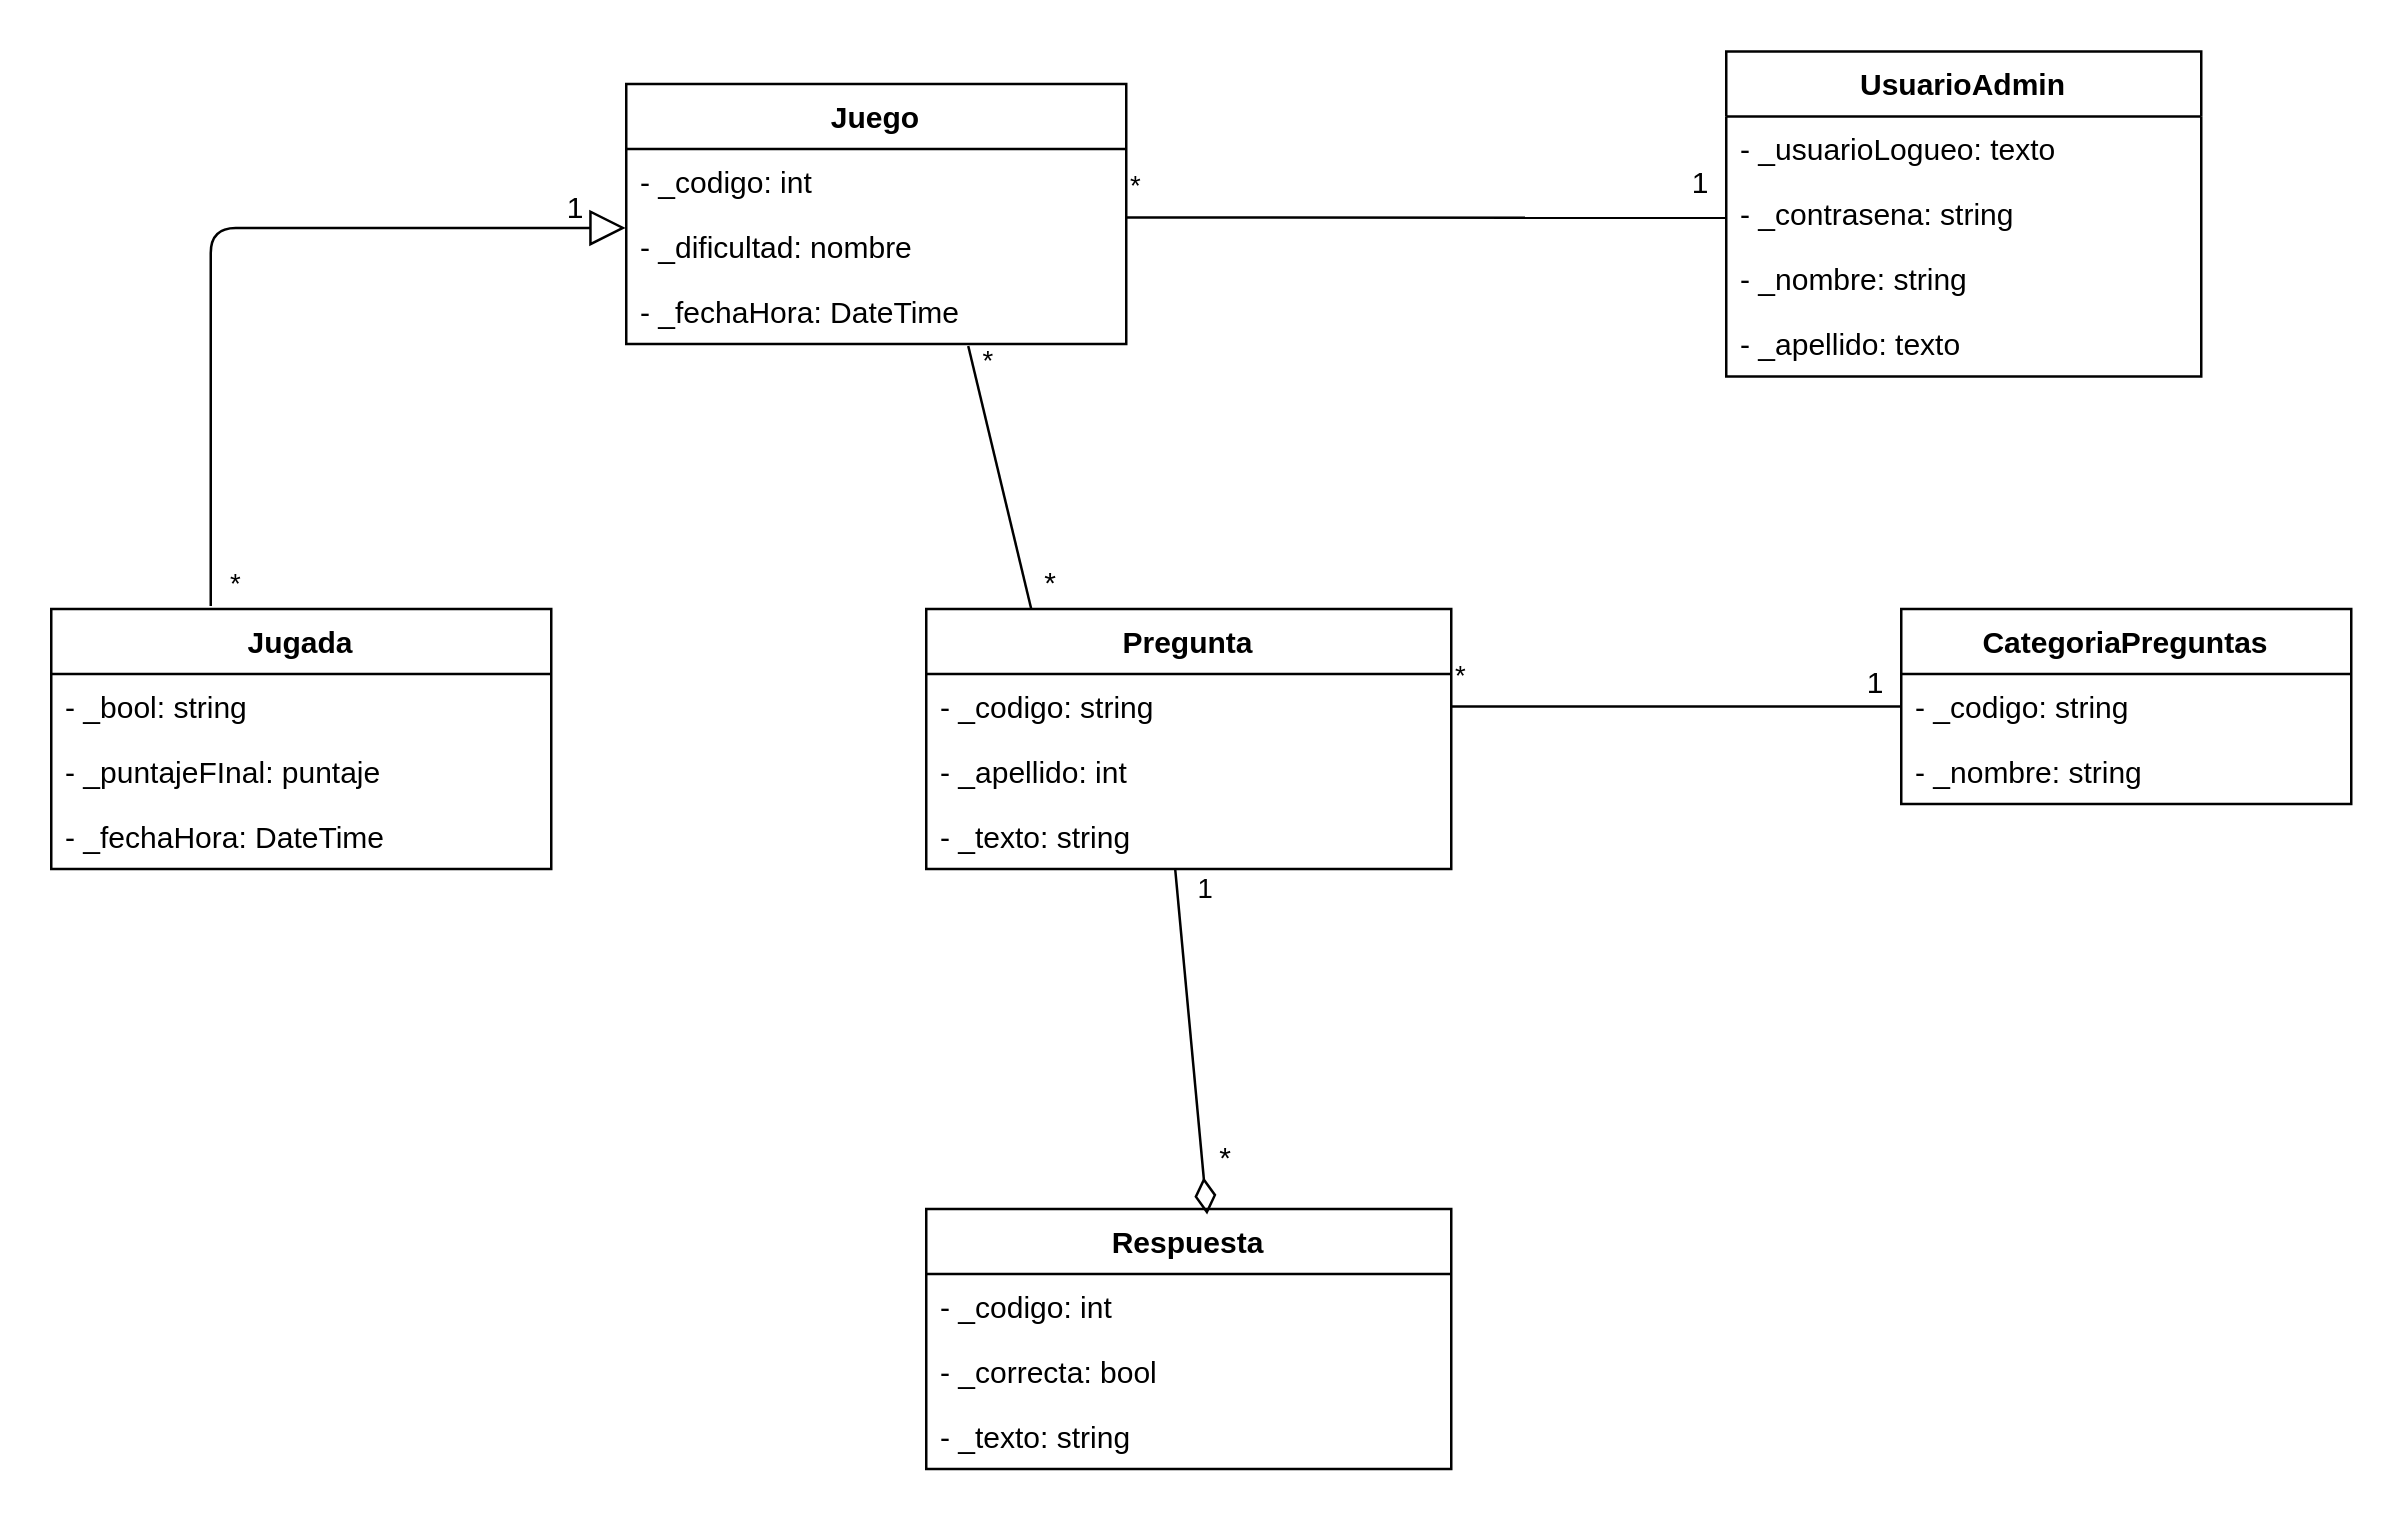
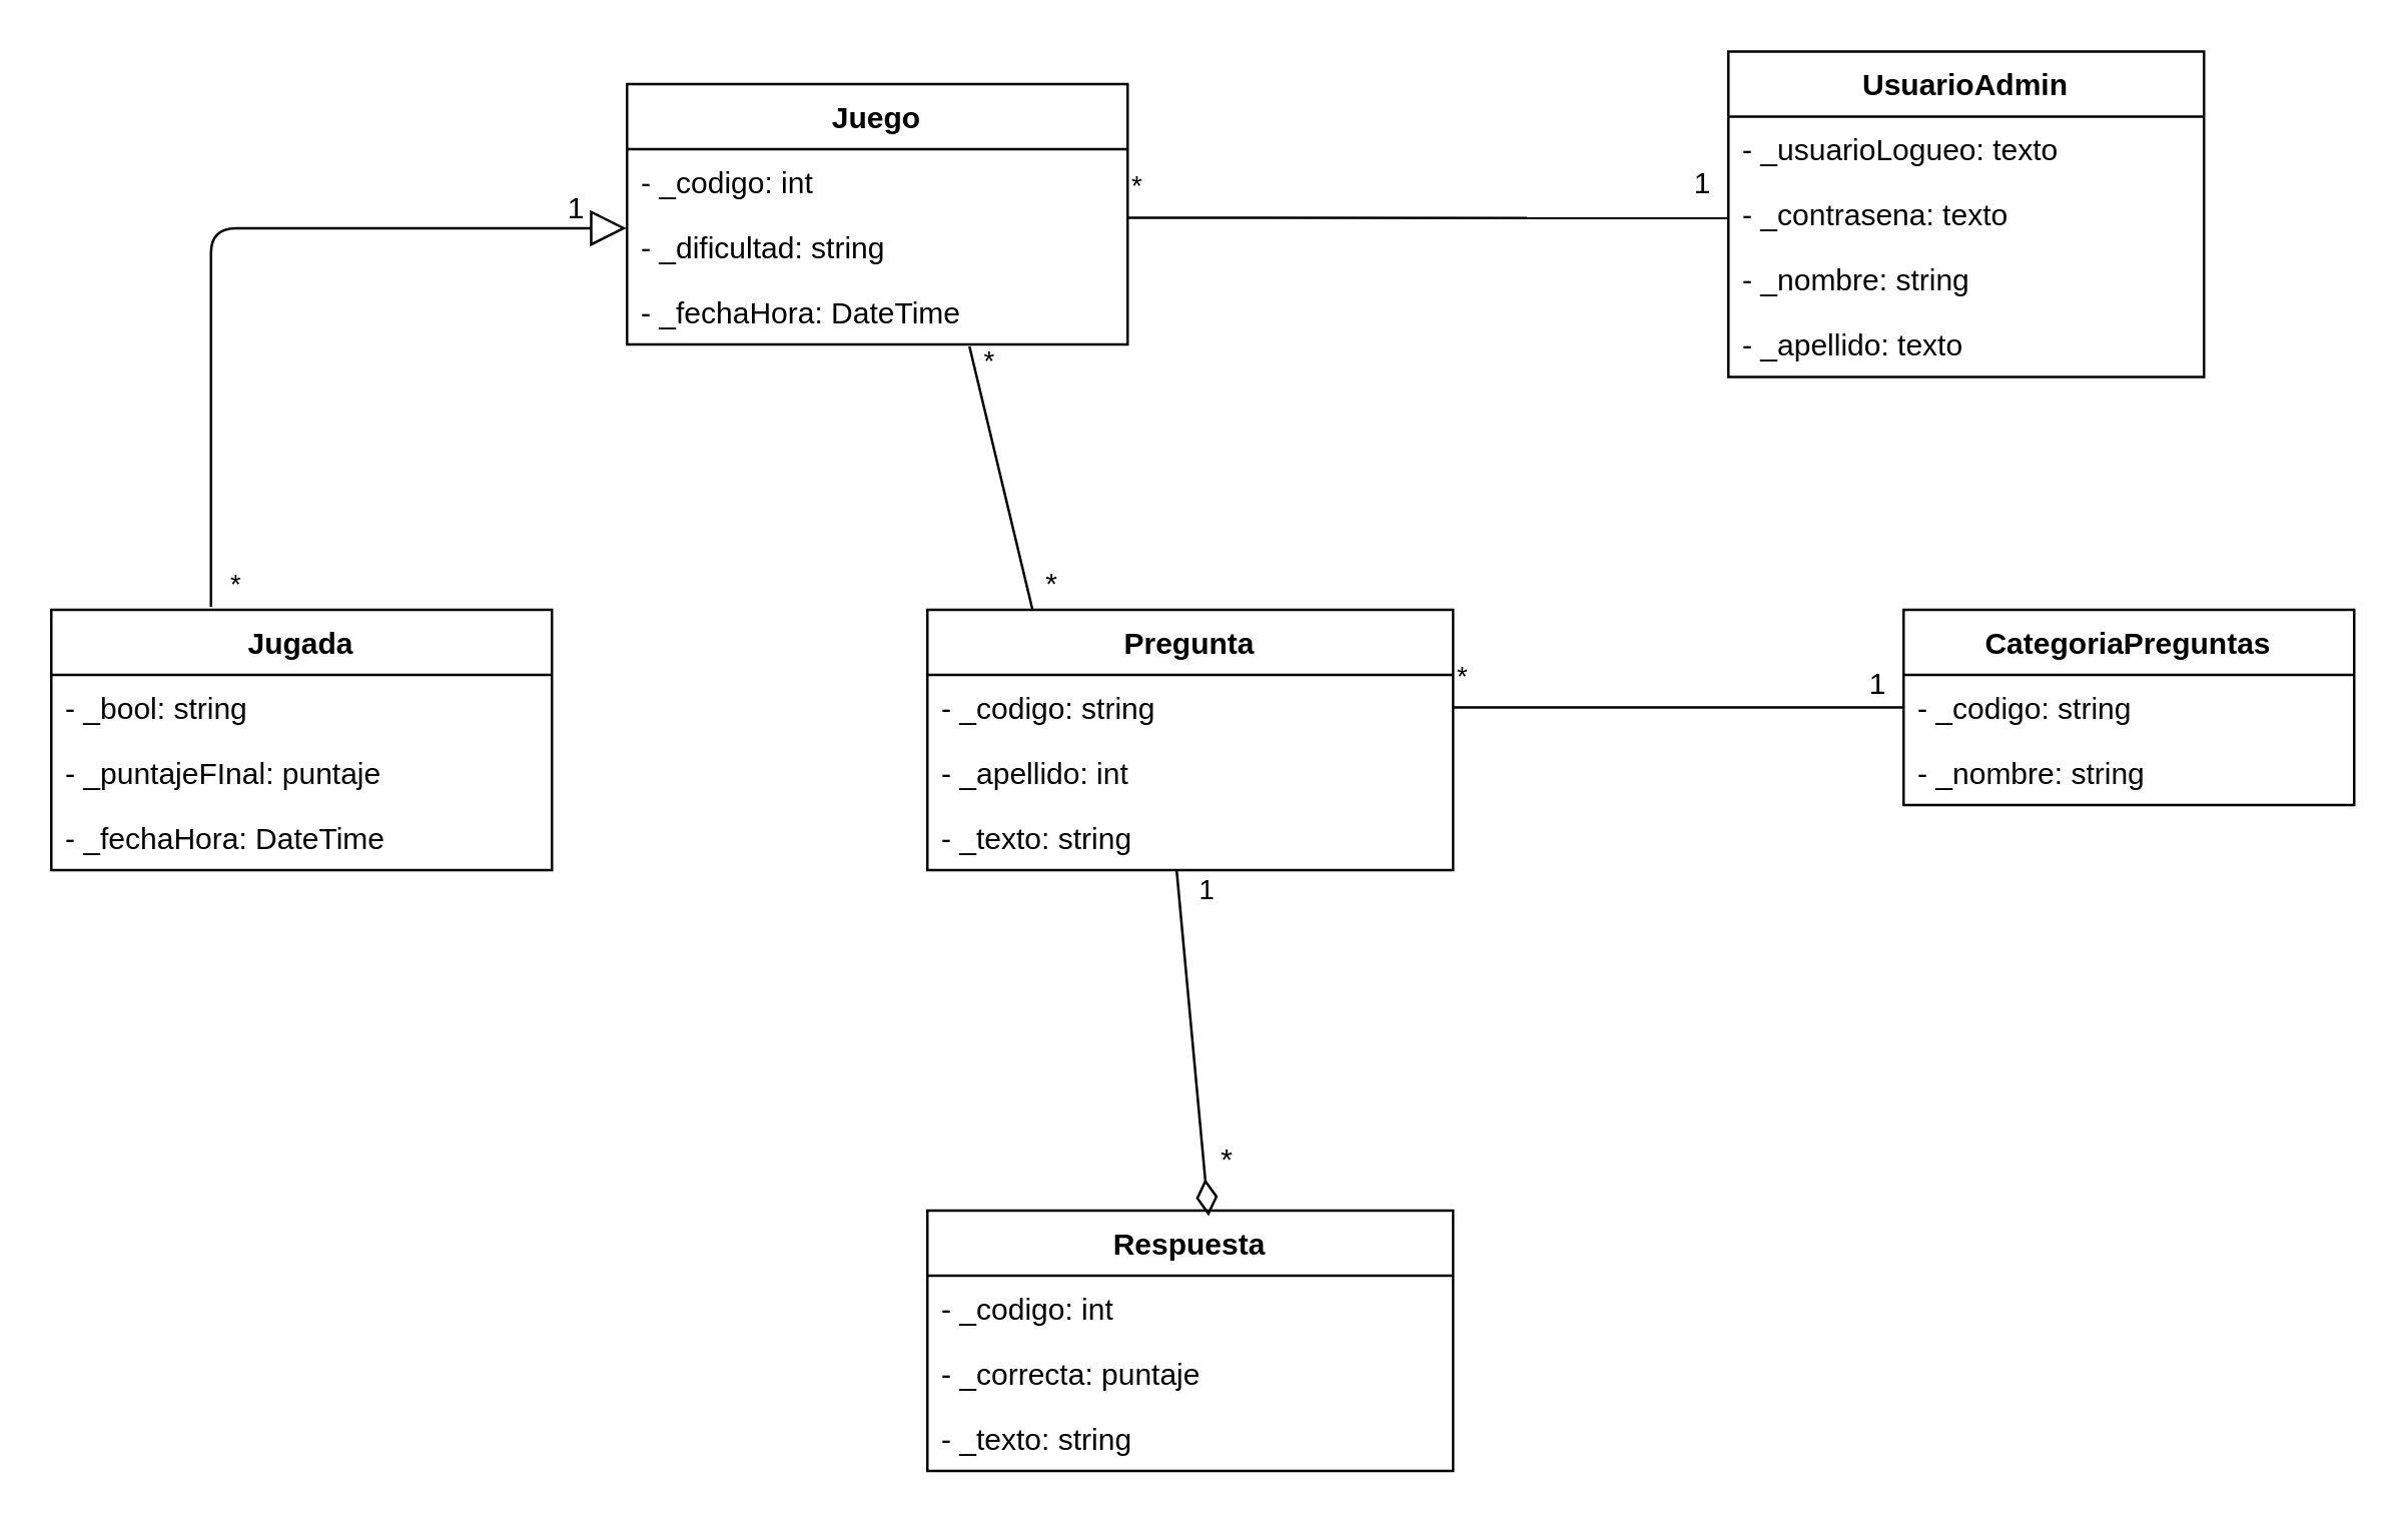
- <mxCell id="4" value="- _contrasena: string" style="text;strokeColor=none;fillColor=none;align=left;verticalAlign=top;spacingLeft=4;spacingRight=4;overflow=hidden;rotatable=0;points=[[0,0.5],[1,0.5]];portConstraint=eastwest;" parent="2" vertex="1"><mxGeometry y="52" width="190" height="26" as="geometry" /></mxCell>
+ <mxCell id="4" value="- _contrasena: texto" style="text;strokeColor=none;fillColor=none;align=left;verticalAlign=top;spacingLeft=4;spacingRight=4;overflow=hidden;rotatable=0;points=[[0,0.5],[1,0.5]];portConstraint=eastwest;" parent="2" vertex="1"><mxGeometry y="52" width="190" height="26" as="geometry" /></mxCell>
- <mxCell id="30" value="- _dificultad: nombre" style="text;strokeColor=none;fillColor=none;align=left;verticalAlign=top;spacingLeft=4;spacingRight=4;overflow=hidden;rotatable=0;points=[[0,0.5],[1,0.5]];portConstraint=eastwest;fontStyle=0" parent="28" vertex="1"><mxGeometry y="52" width="200" height="26" as="geometry" /></mxCell>
+ <mxCell id="30" value="- _dificultad: string" style="text;strokeColor=none;fillColor=none;align=left;verticalAlign=top;spacingLeft=4;spacingRight=4;overflow=hidden;rotatable=0;points=[[0,0.5],[1,0.5]];portConstraint=eastwest;fontStyle=0" parent="28" vertex="1"><mxGeometry y="52" width="200" height="26" as="geometry" /></mxCell>
- <mxCell id="20" value="- _correcta: bool" style="text;strokeColor=none;fillColor=none;align=left;verticalAlign=top;spacingLeft=4;spacingRight=4;overflow=hidden;rotatable=0;points=[[0,0.5],[1,0.5]];portConstraint=eastwest;fontStyle=0" parent="18" vertex="1"><mxGeometry y="52" width="210" height="26" as="geometry" /></mxCell>
+ <mxCell id="20" value="- _correcta: puntaje" style="text;strokeColor=none;fillColor=none;align=left;verticalAlign=top;spacingLeft=4;spacingRight=4;overflow=hidden;rotatable=0;points=[[0,0.5],[1,0.5]];portConstraint=eastwest;fontStyle=0" parent="18" vertex="1"><mxGeometry y="52" width="210" height="26" as="geometry" /></mxCell>
